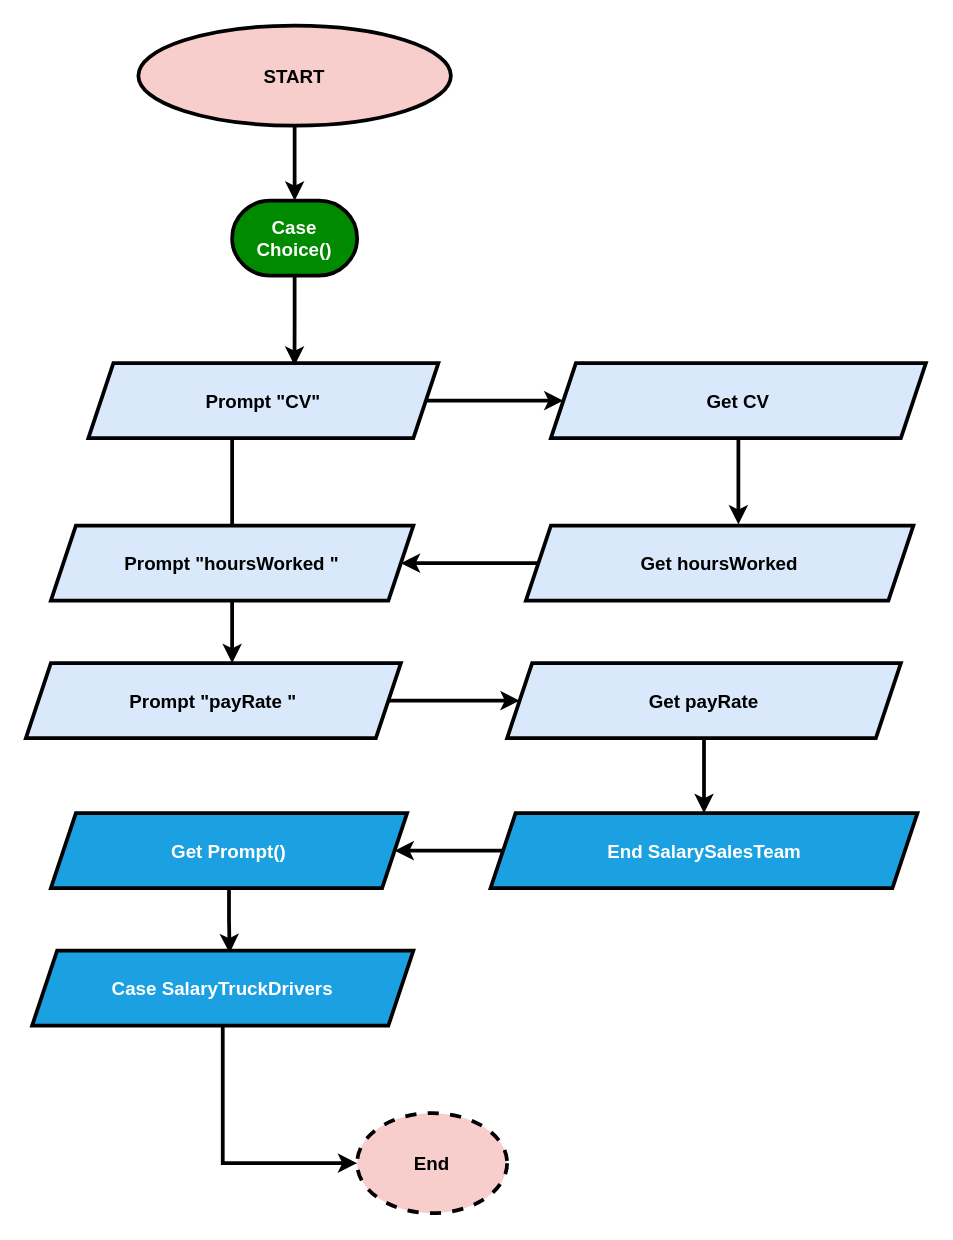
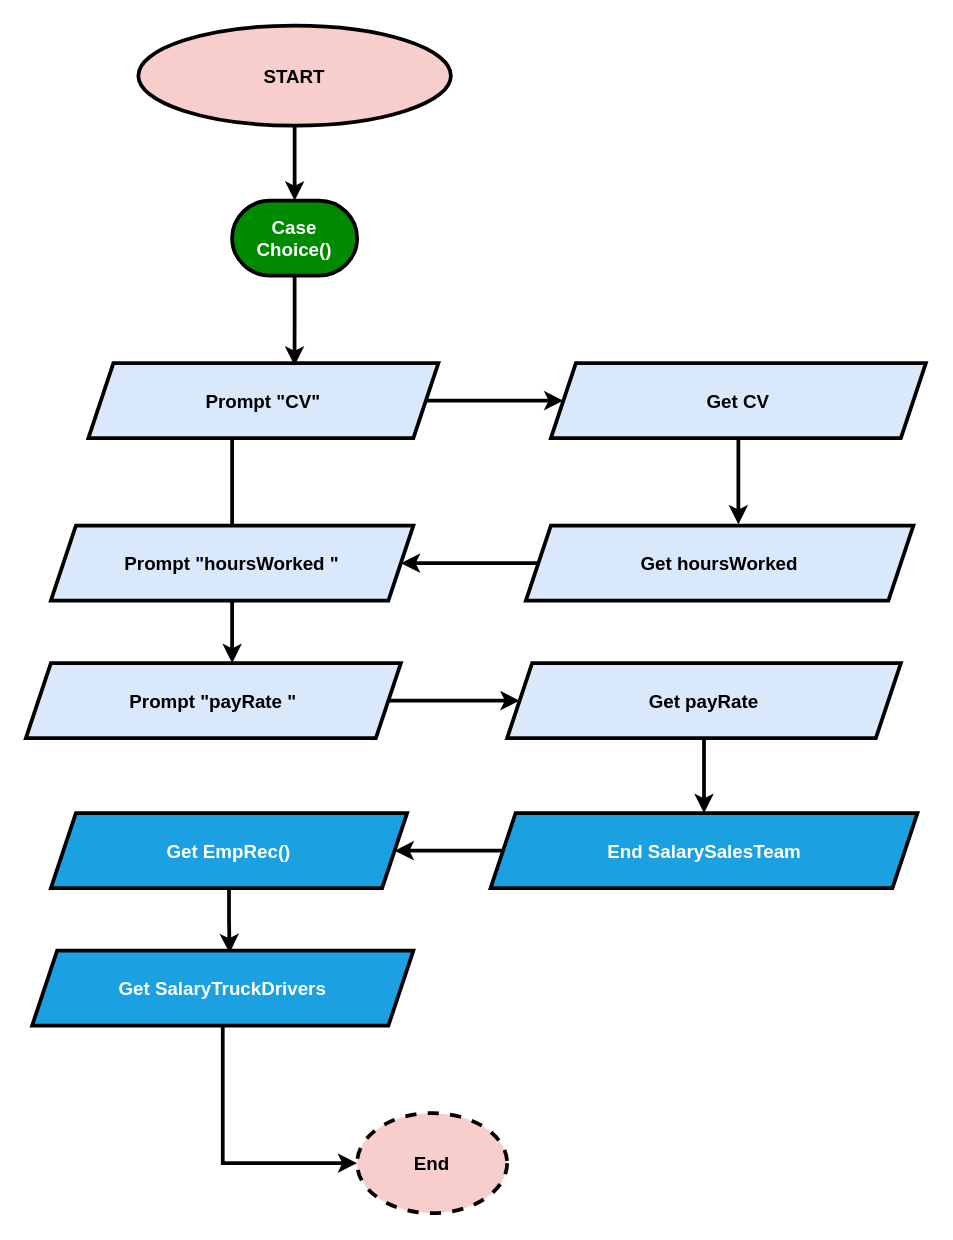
- <mxCell id="15" value="Get Prompt()" style="shape=parallelogram;perimeter=parallelogramPerimeter;whiteSpace=wrap;html=1;fixedSize=1;fillColor=#1ba1e2;fontColor=#ffffff;strokeWidth=3;fontStyle=1;fontSize=15;" vertex="1" parent="1"><mxGeometry x="40" y="650" width="285" height="60" as="geometry" /></mxCell>
+ <mxCell id="15" value="Get EmpRec()" style="shape=parallelogram;perimeter=parallelogramPerimeter;whiteSpace=wrap;html=1;fixedSize=1;fillColor=#1ba1e2;fontColor=#ffffff;strokeWidth=3;fontStyle=1;fontSize=15;" vertex="1" parent="1"><mxGeometry x="40" y="650" width="285" height="60" as="geometry" /></mxCell>
- <mxCell id="22" value="Case SalaryTruckDrivers" style="shape=parallelogram;perimeter=parallelogramPerimeter;whiteSpace=wrap;html=1;fixedSize=1;fillColor=#1ba1e2;fontColor=#ffffff;strokeWidth=3;fontStyle=1;fontSize=15;" vertex="1" parent="1"><mxGeometry x="25" y="760" width="305" height="60" as="geometry" /></mxCell>
+ <mxCell id="22" value="Get SalaryTruckDrivers" style="shape=parallelogram;perimeter=parallelogramPerimeter;whiteSpace=wrap;html=1;fixedSize=1;fillColor=#1ba1e2;fontColor=#ffffff;strokeWidth=3;fontStyle=1;fontSize=15;" vertex="1" parent="1"><mxGeometry x="25" y="760" width="305" height="60" as="geometry" /></mxCell>
